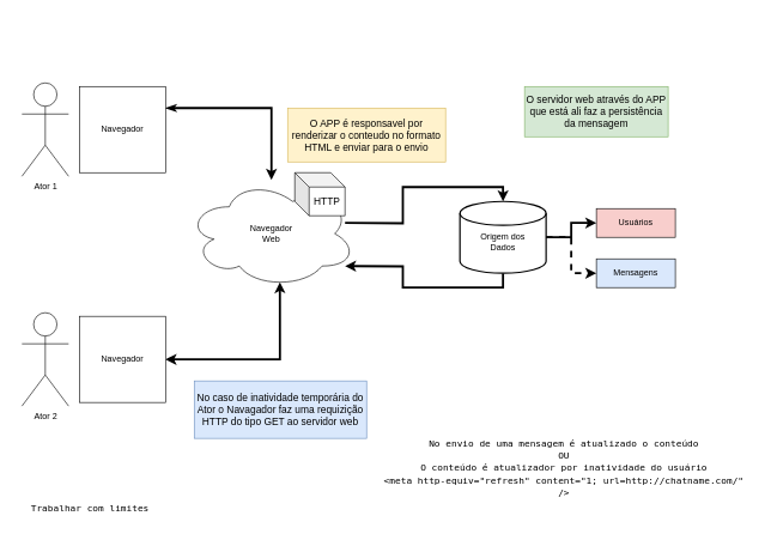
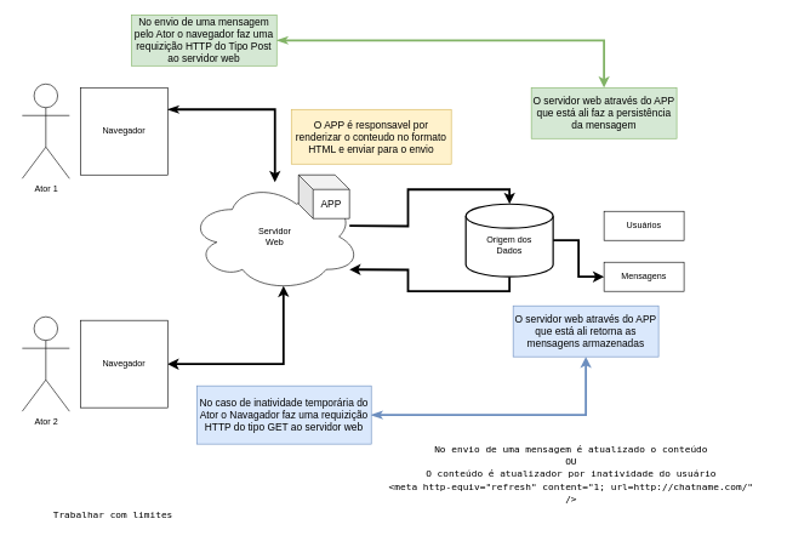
+ <mxCell id="19" value="No envio de uma mensagem pelo Ator o navegador faz uma requizição HTTP do Tipo Post ao servidor web" style="text;html=1;strokeColor=#82b366;fillColor=#d5e8d4;align=center;verticalAlign=middle;whiteSpace=wrap;rounded=0;fontSize=14;" vertex="1" parent="1"><mxGeometry x="180" y="20" width="200" height="70" as="geometry" /></mxCell>
+ <mxCell id="18" style="edgeStyle=orthogonalEdgeStyle;rounded=0;orthogonalLoop=1;jettySize=auto;html=1;entryX=0.5;entryY=0;entryDx=0;entryDy=0;fontSize=14;startArrow=classicThin;startFill=1;strokeWidth=3;fillColor=#d5e8d4;strokeColor=#82b366;" edge="1" parent="1" source="19" target="20"><mxGeometry relative="1" as="geometry" /></mxCell>
- <mxCell id="17" value="HTTP" style="shape=cube;whiteSpace=wrap;html=1;boundedLbl=1;backgroundOutline=1;darkOpacity=0.05;darkOpacity2=0.1;fontSize=14;" vertex="1" parent="1"><mxGeometry x="410" y="240" width="70" height="60" as="geometry" /></mxCell>
+ <mxCell id="17" value="APP" style="shape=cube;whiteSpace=wrap;html=1;boundedLbl=1;backgroundOutline=1;darkOpacity=0.05;darkOpacity2=0.1;fontSize=14;" vertex="1" parent="1"><mxGeometry x="410" y="240" width="70" height="60" as="geometry" /></mxCell>
- <mxCell id="6" style="edgeStyle=orthogonalEdgeStyle;rounded=0;orthogonalLoop=1;jettySize=auto;html=1;exitX=1;exitY=0.5;exitDx=0;exitDy=0;exitPerimeter=0;strokeWidth=3;" edge="1" parent="1" source="9" target="10"><mxGeometry relative="1" as="geometry" /></mxCell>
- <mxCell id="10" value="Usuários" style="rounded=0;whiteSpace=wrap;html=1;fillColor=#f8cecc;" vertex="1" parent="1"><mxGeometry x="830" y="290" width="110" height="40" as="geometry" /></mxCell>
+ <mxCell id="10" value="Usuários" style="rounded=0;whiteSpace=wrap;html=1;" vertex="1" parent="1"><mxGeometry x="830" y="290" width="110" height="40" as="geometry" /></mxCell>
- <mxCell id="15" value="Navegador&lt;br&gt;Web" style="ellipse;shape=cloud;whiteSpace=wrap;html=1;" vertex="1" parent="1"><mxGeometry x="260" y="250" width="235" height="150" as="geometry" /></mxCell>
+ <mxCell id="15" value="Servidor&lt;br&gt;Web" style="ellipse;shape=cloud;whiteSpace=wrap;html=1;" vertex="1" parent="1"><mxGeometry x="260" y="250" width="235" height="150" as="geometry" /></mxCell>
- <mxCell id="7" style="edgeStyle=orthogonalEdgeStyle;rounded=0;orthogonalLoop=1;jettySize=auto;html=1;exitX=1;exitY=0.5;exitDx=0;exitDy=0;exitPerimeter=0;entryX=0;entryY=0.5;entryDx=0;entryDy=0;strokeWidth=3;dashed=1;" edge="1" parent="1" source="9" target="11"><mxGeometry relative="1" as="geometry" /></mxCell>
+ <mxCell id="7" style="edgeStyle=orthogonalEdgeStyle;rounded=0;orthogonalLoop=1;jettySize=auto;html=1;exitX=1;exitY=0.5;exitDx=0;exitDy=0;exitPerimeter=0;entryX=0;entryY=0.5;entryDx=0;entryDy=0;strokeWidth=3;" edge="1" parent="1" source="9" target="11"><mxGeometry relative="1" as="geometry" /></mxCell>
- <mxCell id="11" value="Mensagens" style="rounded=0;whiteSpace=wrap;html=1;fillColor=#dae8fc;" vertex="1" parent="1"><mxGeometry x="830" y="360" width="110" height="40" as="geometry" /></mxCell>
+ <mxCell id="11" value="Mensagens" style="rounded=0;whiteSpace=wrap;html=1;" vertex="1" parent="1"><mxGeometry x="830" y="360" width="110" height="40" as="geometry" /></mxCell>
+ <mxCell id="23" value="O servidor web através do APP que está ali retorna as mensagens armazenadas" style="text;html=1;strokeColor=#6c8ebf;fillColor=#dae8fc;align=center;verticalAlign=middle;whiteSpace=wrap;rounded=0;fontSize=14;" vertex="1" parent="1"><mxGeometry x="705" y="420" width="200" height="70" as="geometry" /></mxCell>
+ <mxCell id="21" style="edgeStyle=orthogonalEdgeStyle;rounded=0;orthogonalLoop=1;jettySize=auto;html=1;entryX=0.5;entryY=1;entryDx=0;entryDy=0;fontSize=14;startArrow=classicThin;startFill=1;strokeWidth=3;fillColor=#dae8fc;strokeColor=#6c8ebf;" edge="1" parent="1" source="22" target="23"><mxGeometry relative="1" as="geometry" /></mxCell>
- <mxCell id="25" value="&lt;pre class=&quot;lang-html s-code-block&quot; style=&quot;margin-top: 0px ; margin-right: 0px ; margin-left: 0px ; padding: 12px ; border: 0px ; font-style: normal ; font-weight: 400 ; font-stretch: inherit ; line-height: 1.308 ; font-size: 13px ; vertical-align: baseline ; box-sizing: inherit ; width: auto ; max-height: 600px ; overflow: auto ; border-radius: 5px ; overflow-wrap: normal ; letter-spacing: normal ; text-indent: 0px ; text-transform: none ; word-spacing: 0px&quot;&gt;Trabalhar com limites&lt;/pre&gt;" style="text;whiteSpace=wrap;html=1;align=center;" vertex="1" parent="1"><mxGeometry x="20" y="680" width="210" height="50" as="geometry" /></mxCell>
+ <mxCell id="25" value="&lt;pre class=&quot;lang-html s-code-block&quot; style=&quot;margin-top: 0px ; margin-right: 0px ; margin-left: 0px ; padding: 12px ; border: 0px ; font-style: normal ; font-weight: 400 ; font-stretch: inherit ; line-height: 1.308 ; font-size: 13px ; vertical-align: baseline ; box-sizing: inherit ; width: auto ; max-height: 600px ; overflow: auto ; border-radius: 5px ; overflow-wrap: normal ; letter-spacing: normal ; text-indent: 0px ; text-transform: none ; word-spacing: 0px&quot;&gt;Trabalhar com limites&lt;/pre&gt;" style="text;whiteSpace=wrap;html=1;align=center;" vertex="1" parent="1"><mxGeometry x="50" y="680" width="210" height="50" as="geometry" /></mxCell>
